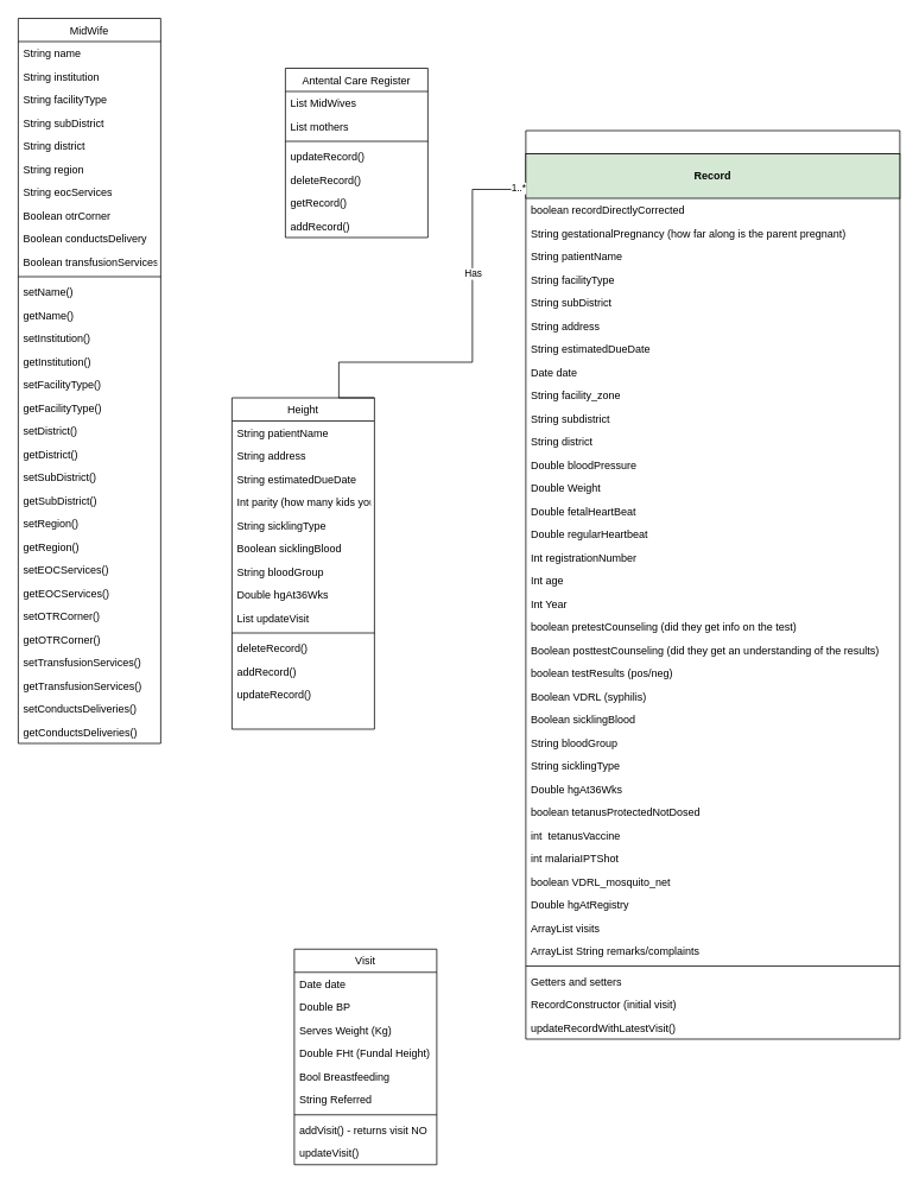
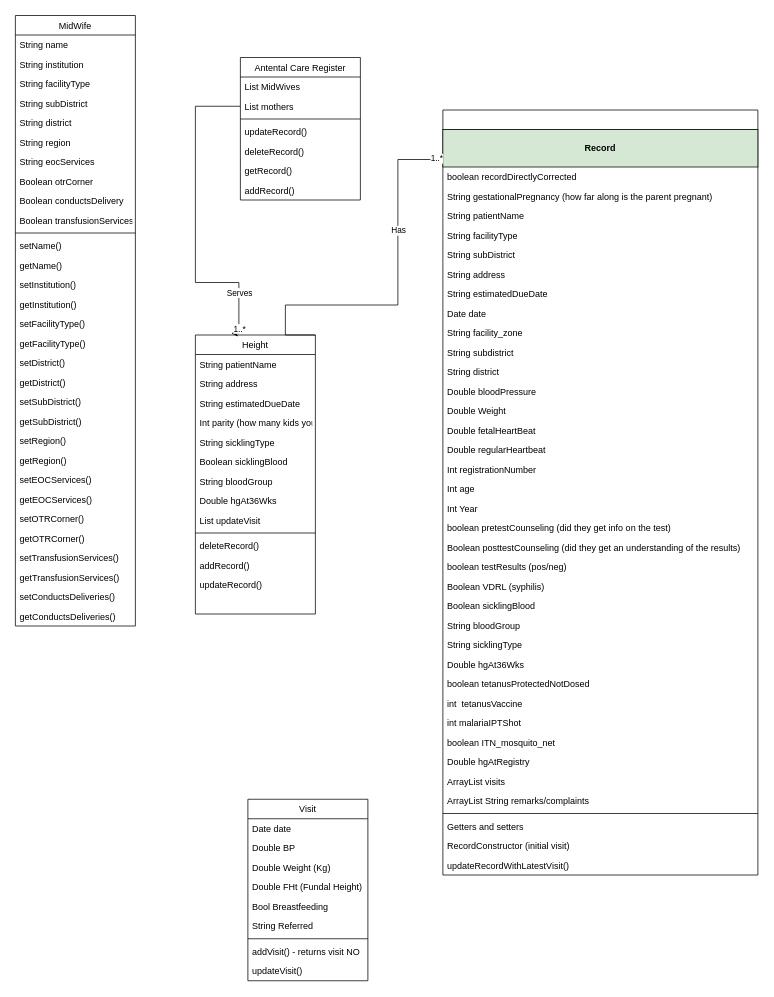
+ <mxCell id="108" style="edgeStyle=orthogonalEdgeStyle;rounded=0;orthogonalLoop=1;jettySize=auto;html=1;entryX=0.3;entryY=-0.006;entryDx=0;entryDy=0;entryPerimeter=0;exitX=0;exitY=0.5;exitDx=0;exitDy=0;" edge="1" parent="1" source="4" target="49"><mxGeometry relative="1" as="geometry"><mxPoint x="260" y="176" as="sourcePoint" /><Array as="points"><mxPoint x="260" y="141" /><mxPoint x="260" y="376" /><mxPoint x="318" y="376" /></Array></mxGeometry></mxCell>
+ <mxCell id="109" value="1..*" style="edgeLabel;html=1;align=center;verticalAlign=middle;resizable=0;points=[];" vertex="1" connectable="0" parent="108"><mxGeometry x="0.92" relative="1" as="geometry"><mxPoint as="offset" /></mxGeometry></mxCell>
+ <mxCell id="110" value="Serves" style="edgeLabel;html=1;align=center;verticalAlign=middle;resizable=0;points=[];" vertex="1" connectable="0" parent="108"><mxGeometry x="0.701" relative="1" as="geometry"><mxPoint as="offset" /></mxGeometry></mxCell>
- <mxCell id="41" value="boolean VDRL_mosquito_net" style="text;align=left;verticalAlign=top;spacingLeft=4;spacingRight=4;overflow=hidden;rotatable=0;points=[[0,0.5],[1,0.5]];portConstraint=eastwest;" vertex="1" parent="10"><mxGeometry y="830" width="420" height="26" as="geometry" /></mxCell>
+ <mxCell id="41" value="boolean ITN_mosquito_net" style="text;align=left;verticalAlign=top;spacingLeft=4;spacingRight=4;overflow=hidden;rotatable=0;points=[[0,0.5],[1,0.5]];portConstraint=eastwest;" vertex="1" parent="10"><mxGeometry y="830" width="420" height="26" as="geometry" /></mxCell>
- <mxCell id="98" value="Serves Weight (Kg)" style="text;align=left;verticalAlign=top;spacingLeft=4;spacingRight=4;overflow=hidden;rotatable=0;points=[[0,0.5],[1,0.5]];portConstraint=eastwest;" vertex="1" parent="95"><mxGeometry y="78" width="160" height="26" as="geometry" /></mxCell>
+ <mxCell id="98" value="Double Weight (Kg)" style="text;align=left;verticalAlign=top;spacingLeft=4;spacingRight=4;overflow=hidden;rotatable=0;points=[[0,0.5],[1,0.5]];portConstraint=eastwest;" vertex="1" parent="95"><mxGeometry y="78" width="160" height="26" as="geometry" /></mxCell>
